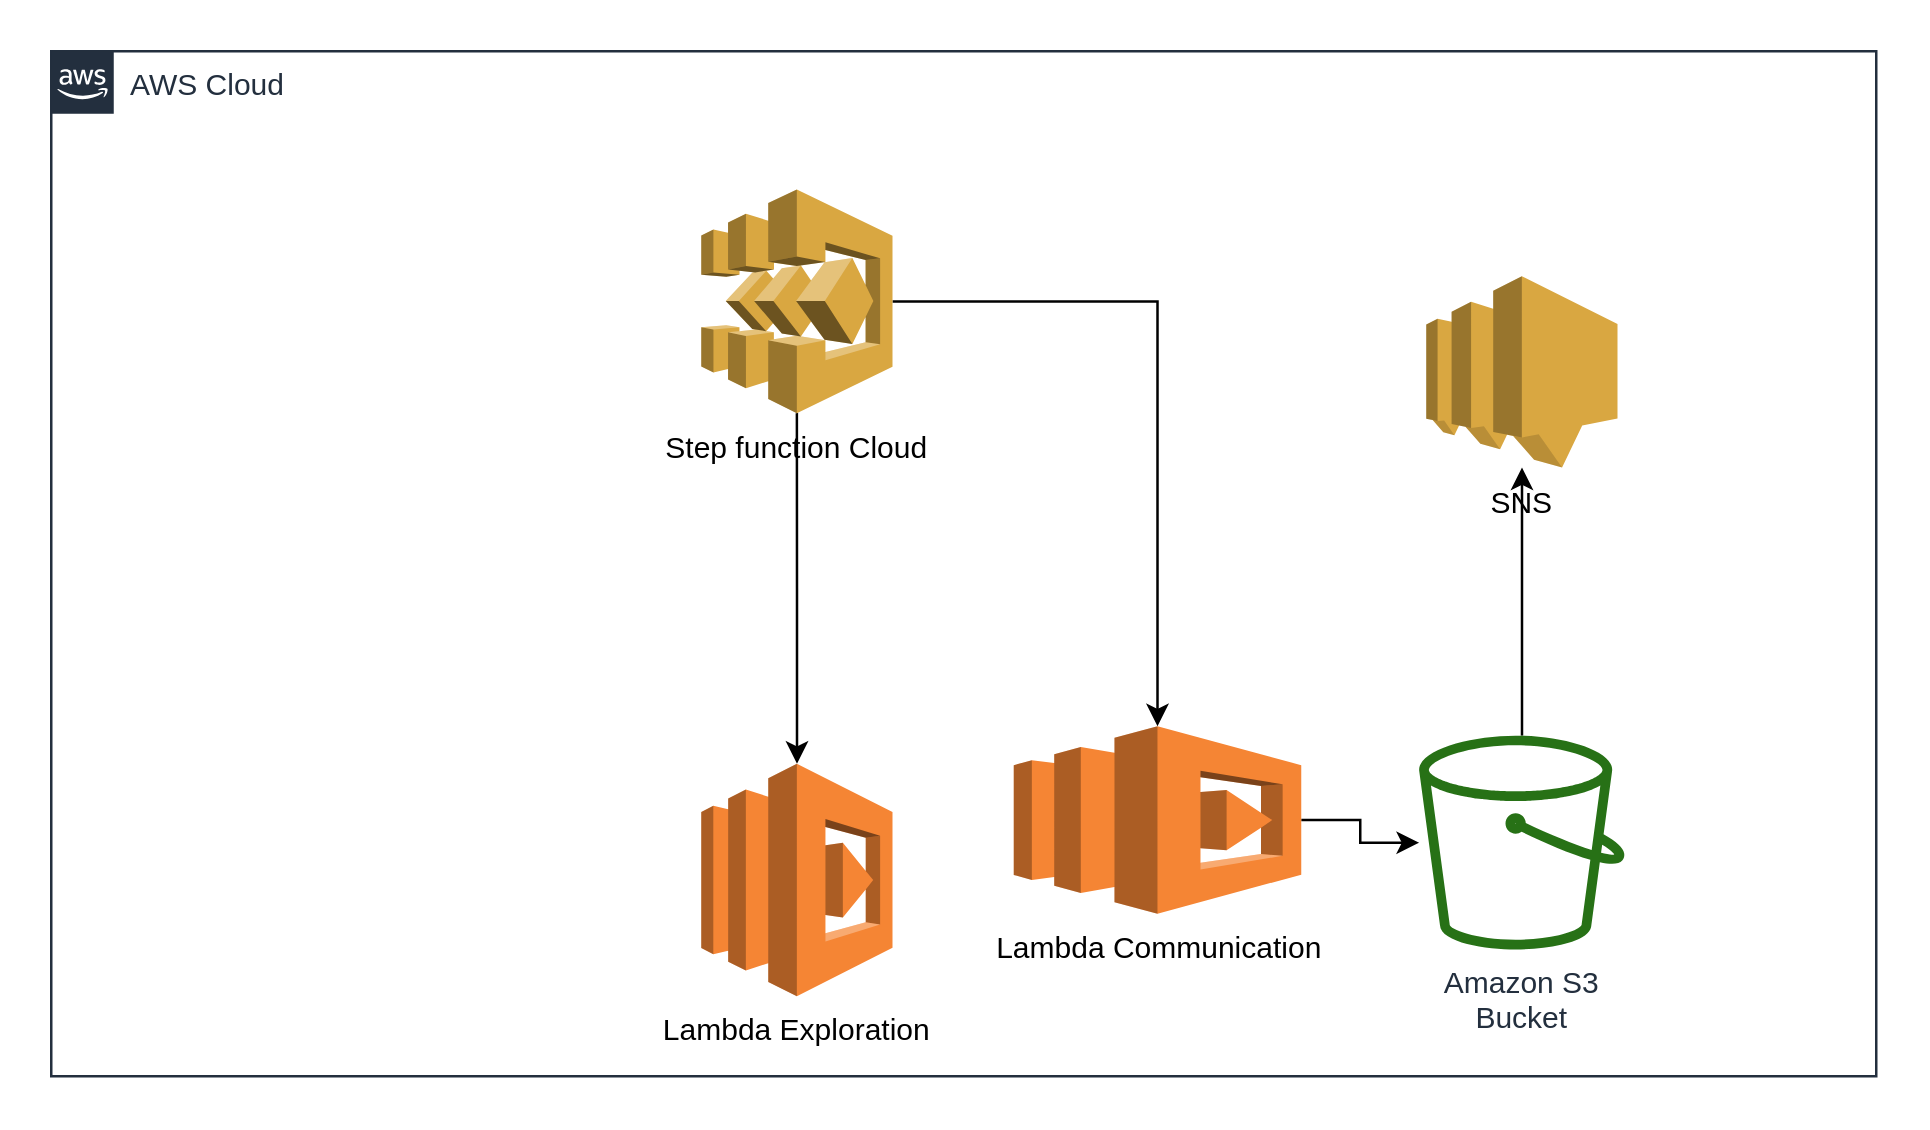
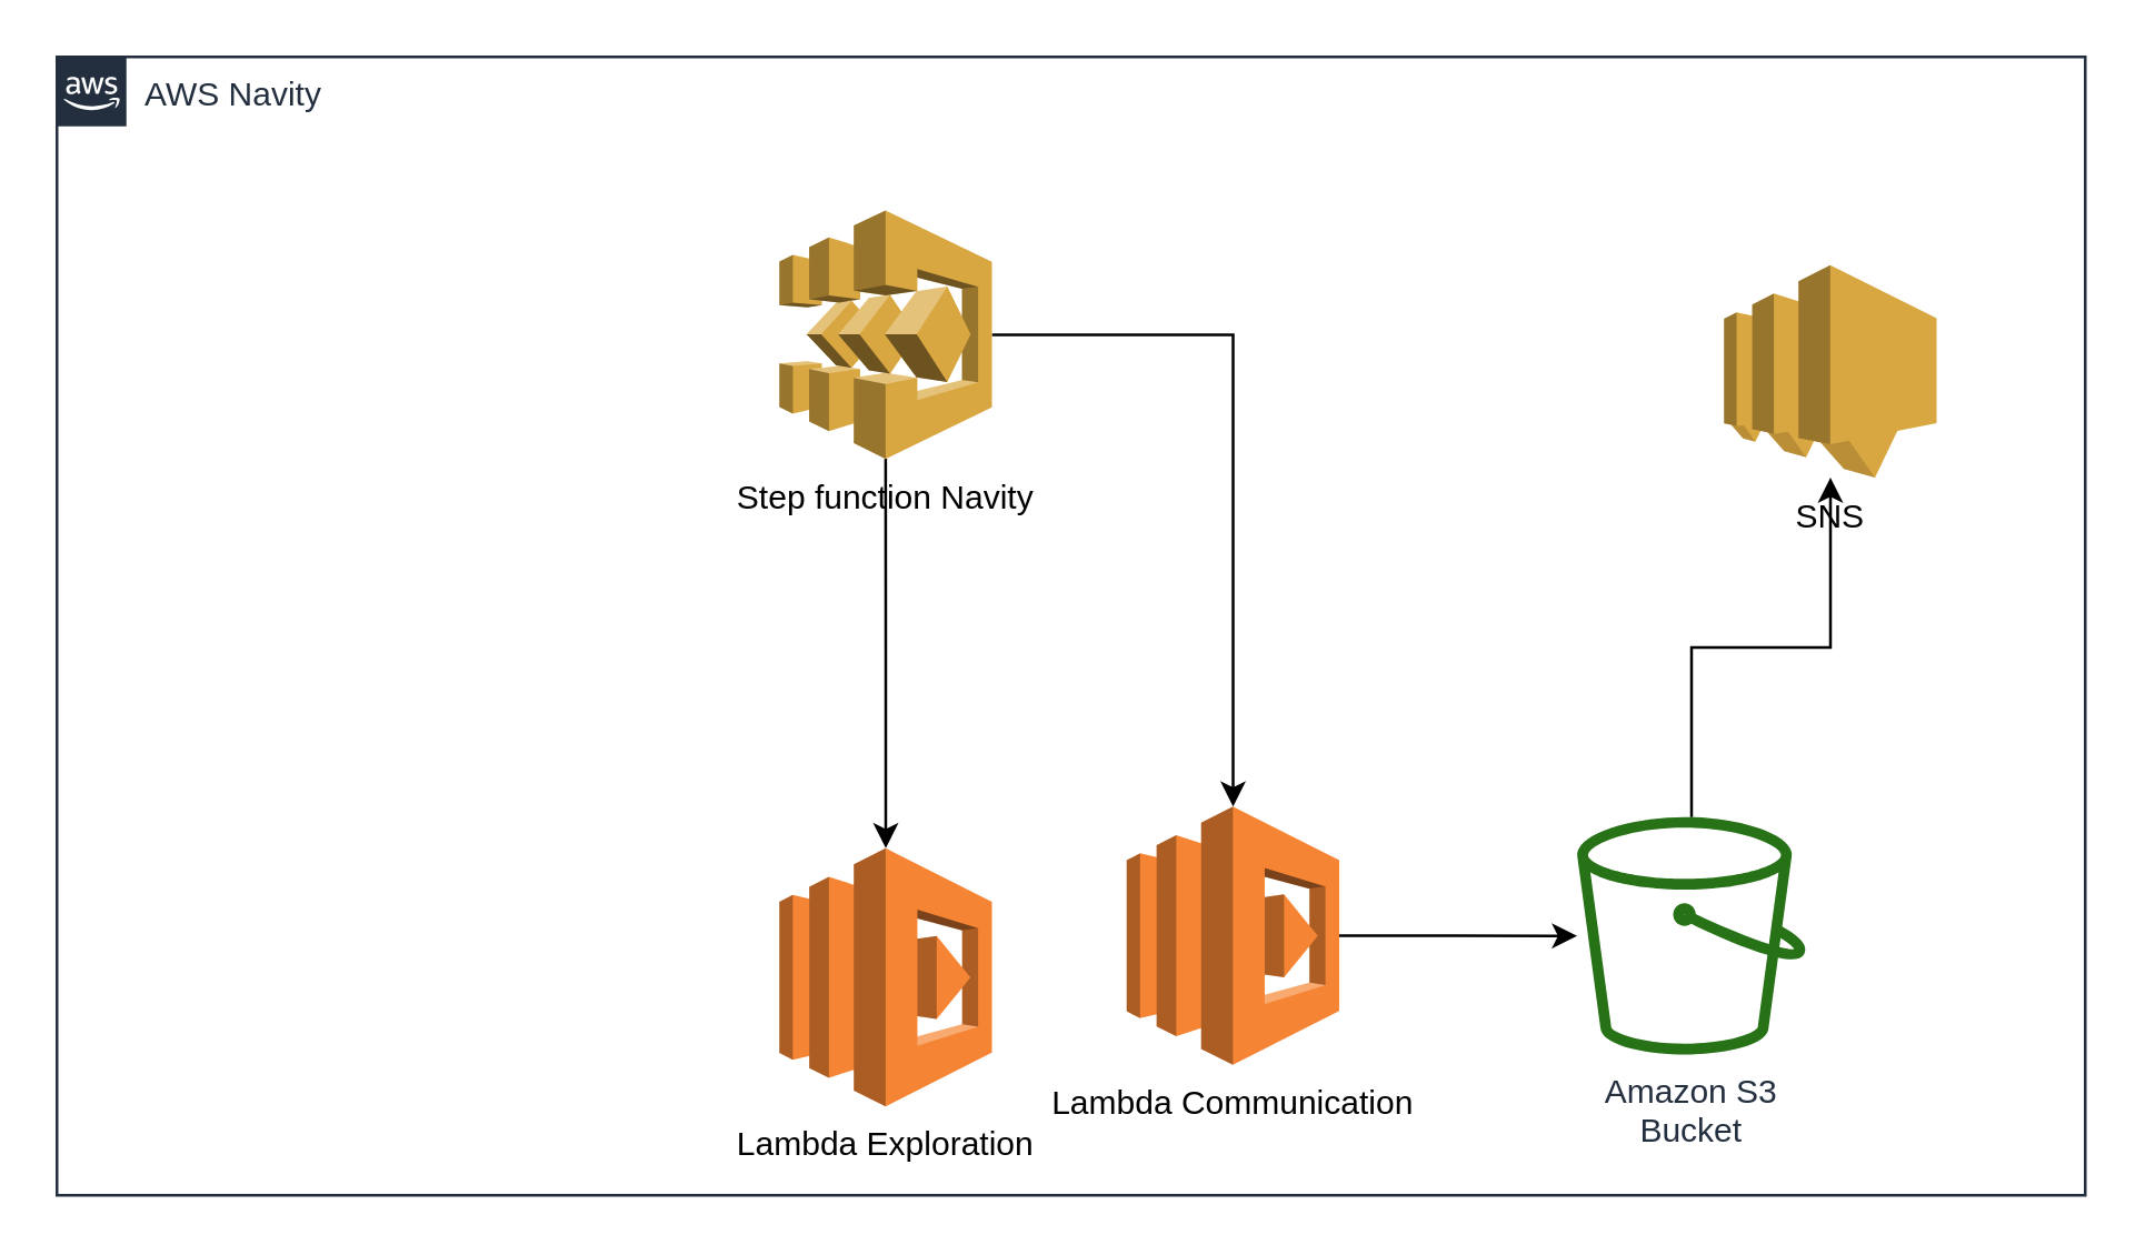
- <mxCell id="2" value="AWS Cloud" style="points=[[0,0],[0.25,0],[0.5,0],[0.75,0],[1,0],[1,0.25],[1,0.5],[1,0.75],[1,1],[0.75,1],[0.5,1],[0.25,1],[0,1],[0,0.75],[0,0.5],[0,0.25]];outlineConnect=0;gradientColor=none;html=1;whiteSpace=wrap;fontSize=12;fontStyle=0;shape=mxgraph.aws4.group;grIcon=mxgraph.aws4.group_aws_cloud_alt;strokeColor=#232F3E;fillColor=none;verticalAlign=top;align=left;spacingLeft=30;fontColor=#232F3E;dashed=0;labelBackgroundColor=#ffffff;" parent="1" vertex="1"><mxGeometry x="20" y="20" width="730" height="410" as="geometry" /></mxCell>
+ <mxCell id="2" value="AWS Navity" style="points=[[0,0],[0.25,0],[0.5,0],[0.75,0],[1,0],[1,0.25],[1,0.5],[1,0.75],[1,1],[0.75,1],[0.5,1],[0.25,1],[0,1],[0,0.75],[0,0.5],[0,0.25]];outlineConnect=0;gradientColor=none;html=1;whiteSpace=wrap;fontSize=12;fontStyle=0;shape=mxgraph.aws4.group;grIcon=mxgraph.aws4.group_aws_cloud_alt;strokeColor=#232F3E;fillColor=none;verticalAlign=top;align=left;spacingLeft=30;fontColor=#232F3E;dashed=0;labelBackgroundColor=#ffffff;" parent="1" vertex="1"><mxGeometry x="20" y="20" width="730" height="410" as="geometry" /></mxCell>
- <mxCell id="11" value="SNS" style="outlineConnect=0;dashed=0;verticalLabelPosition=bottom;verticalAlign=top;align=center;html=1;shape=mxgraph.aws3.sns;fillColor=#D9A741;gradientColor=none;" vertex="1" parent="1"><mxGeometry x="570" y="110" width="76.5" height="76.5" as="geometry" /></mxCell>
+ <mxCell id="11" value="SNS" style="outlineConnect=0;dashed=0;verticalLabelPosition=bottom;verticalAlign=top;align=center;html=1;shape=mxgraph.aws3.sns;fillColor=#D9A741;gradientColor=none;" vertex="1" parent="1"><mxGeometry x="620" y="95" width="76.5" height="76.5" as="geometry" /></mxCell>
- <mxCell id="7" value="Step function Cloud" style="outlineConnect=0;dashed=0;verticalLabelPosition=bottom;verticalAlign=top;align=center;html=1;shape=mxgraph.aws3.step_functions;fillColor=#D9A741;gradientColor=none;" vertex="1" parent="1"><mxGeometry x="280" y="75.25" width="76.5" height="89.5" as="geometry" /></mxCell>
+ <mxCell id="7" value="Step function Navity" style="outlineConnect=0;dashed=0;verticalLabelPosition=bottom;verticalAlign=top;align=center;html=1;shape=mxgraph.aws3.step_functions;fillColor=#D9A741;gradientColor=none;" vertex="1" parent="1"><mxGeometry x="280" y="75.25" width="76.5" height="89.5" as="geometry" /></mxCell>
- <mxCell id="10" value="Lambda Communication" style="outlineConnect=0;dashed=0;verticalLabelPosition=bottom;verticalAlign=top;align=center;html=1;shape=mxgraph.aws3.lambda;fillColor=#F58534;gradientColor=none;" vertex="1" parent="1"><mxGeometry x="405" y="290" width="115" height="75" as="geometry" /></mxCell>
+ <mxCell id="10" value="Lambda Communication" style="outlineConnect=0;dashed=0;verticalLabelPosition=bottom;verticalAlign=top;align=center;html=1;shape=mxgraph.aws3.lambda;fillColor=#F58534;gradientColor=none;" vertex="1" parent="1"><mxGeometry x="405" y="290" width="76.5" height="93" as="geometry" /></mxCell>
